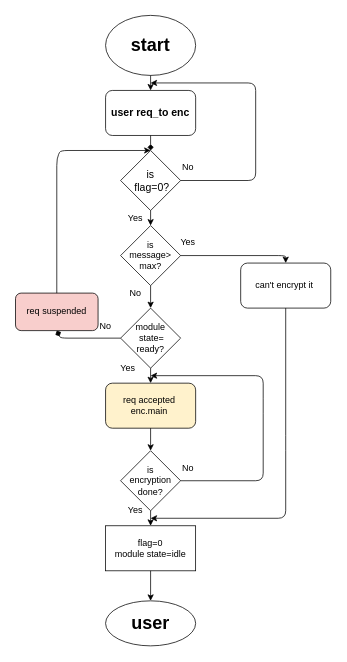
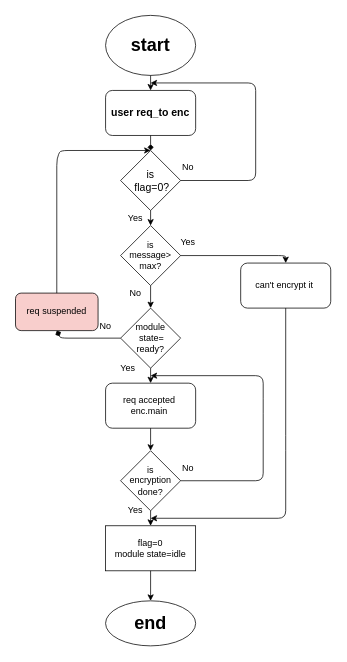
- <mxCell id="20" value="req accepted&amp;nbsp;&lt;br&gt;enc.main&amp;nbsp;" style="rounded=1;whiteSpace=wrap;html=1;fillColor=#fff2cc;" vertex="1" parent="1"><mxGeometry x="140" y="510" width="120" height="60" as="geometry" /></mxCell>
+ <mxCell id="20" value="req accepted&amp;nbsp;&lt;br&gt;enc.main&amp;nbsp;" style="rounded=1;whiteSpace=wrap;html=1;" vertex="1" parent="1"><mxGeometry x="140" y="510" width="120" height="60" as="geometry" /></mxCell>
- <mxCell id="27" value="&lt;font style=&quot;font-size: 24px&quot;&gt;&lt;b&gt;user&lt;/b&gt;&lt;/font&gt;" style="ellipse;whiteSpace=wrap;html=1;" vertex="1" parent="1"><mxGeometry x="140" y="800" width="120" height="60" as="geometry" /></mxCell>
+ <mxCell id="27" value="&lt;font style=&quot;font-size: 24px&quot;&gt;&lt;b&gt;end&lt;/b&gt;&lt;/font&gt;" style="ellipse;whiteSpace=wrap;html=1;" vertex="1" parent="1"><mxGeometry x="140" y="800" width="120" height="60" as="geometry" /></mxCell>
